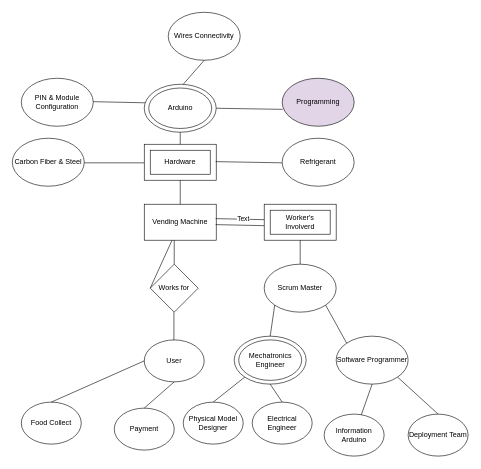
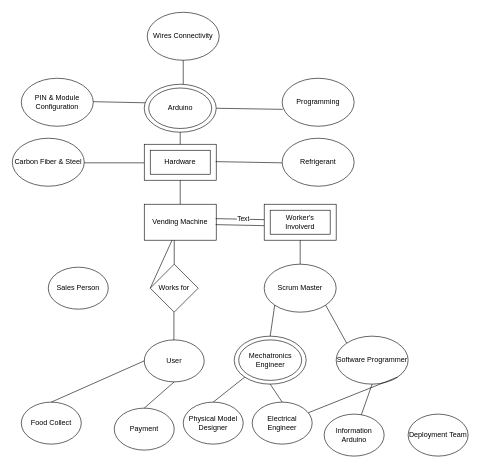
- <mxCell id="18" value="Wires Connectivity" style="ellipse;whiteSpace=wrap;html=1;" vertex="1" parent="1"><mxGeometry x="280" y="20" width="120" height="80" as="geometry" /></mxCell>
+ <mxCell id="18" value="Wires Connectivity" style="ellipse;whiteSpace=wrap;html=1;" vertex="1" parent="1"><mxGeometry x="245" y="20" width="120" height="80" as="geometry" /></mxCell>
- <mxCell id="16" value="Programming" style="ellipse;whiteSpace=wrap;html=1;fillColor=#e1d5e7;" vertex="1" parent="1"><mxGeometry x="470" y="130" width="120" height="80" as="geometry" /></mxCell>
+ <mxCell id="16" value="Programming" style="ellipse;whiteSpace=wrap;html=1;" vertex="1" parent="1"><mxGeometry x="470" y="130" width="120" height="80" as="geometry" /></mxCell>
+ <mxCell id="41" value="Sales Person" style="ellipse;whiteSpace=wrap;html=1;" vertex="1" parent="1"><mxGeometry x="80" y="445" width="100" height="70" as="geometry" /></mxCell>
- <mxCell id="36" value="" style="endArrow=none;html=1;rounded=0;entryX=0.5;entryY=0;entryDx=0;entryDy=0;exitX=1;exitY=1;exitDx=0;exitDy=0;" edge="1" parent="1" source="30" target="34"><mxGeometry width="50" height="50" relative="1" as="geometry"><mxPoint x="562" y="528" as="sourcePoint" /><mxPoint x="598" y="592" as="targetPoint" /></mxGeometry></mxCell>
+ <mxCell id="36" value="" style="endArrow=none;html=1;rounded=0;exitX=1;exitY=1;exitDx=0;exitDy=0;" edge="1" parent="1" source="30" target="44"><mxGeometry width="50" height="50" relative="1" as="geometry"><mxPoint x="562" y="528" as="sourcePoint" /><mxPoint x="598" y="592" as="targetPoint" /></mxGeometry></mxCell>
